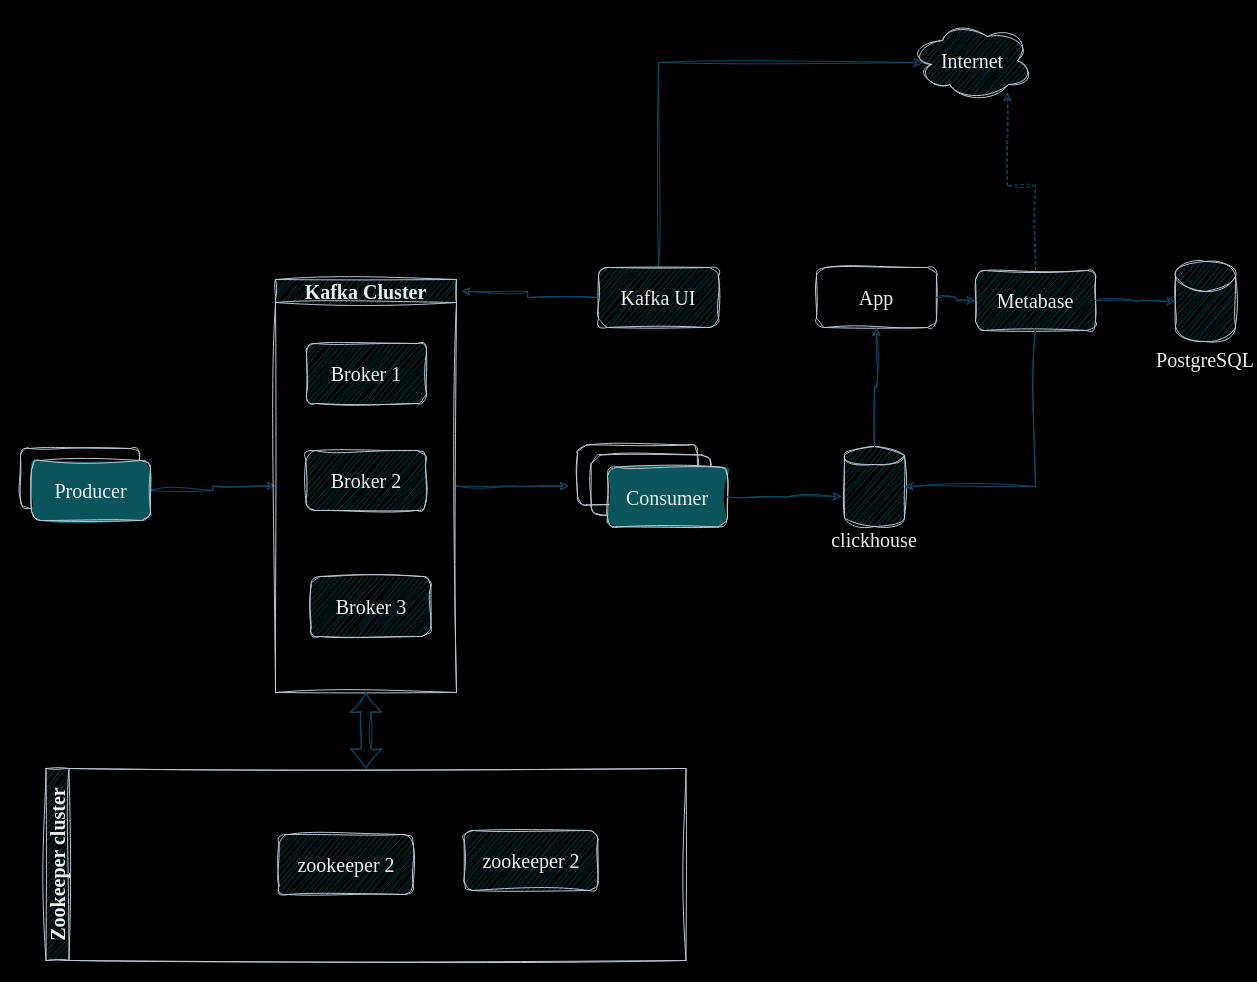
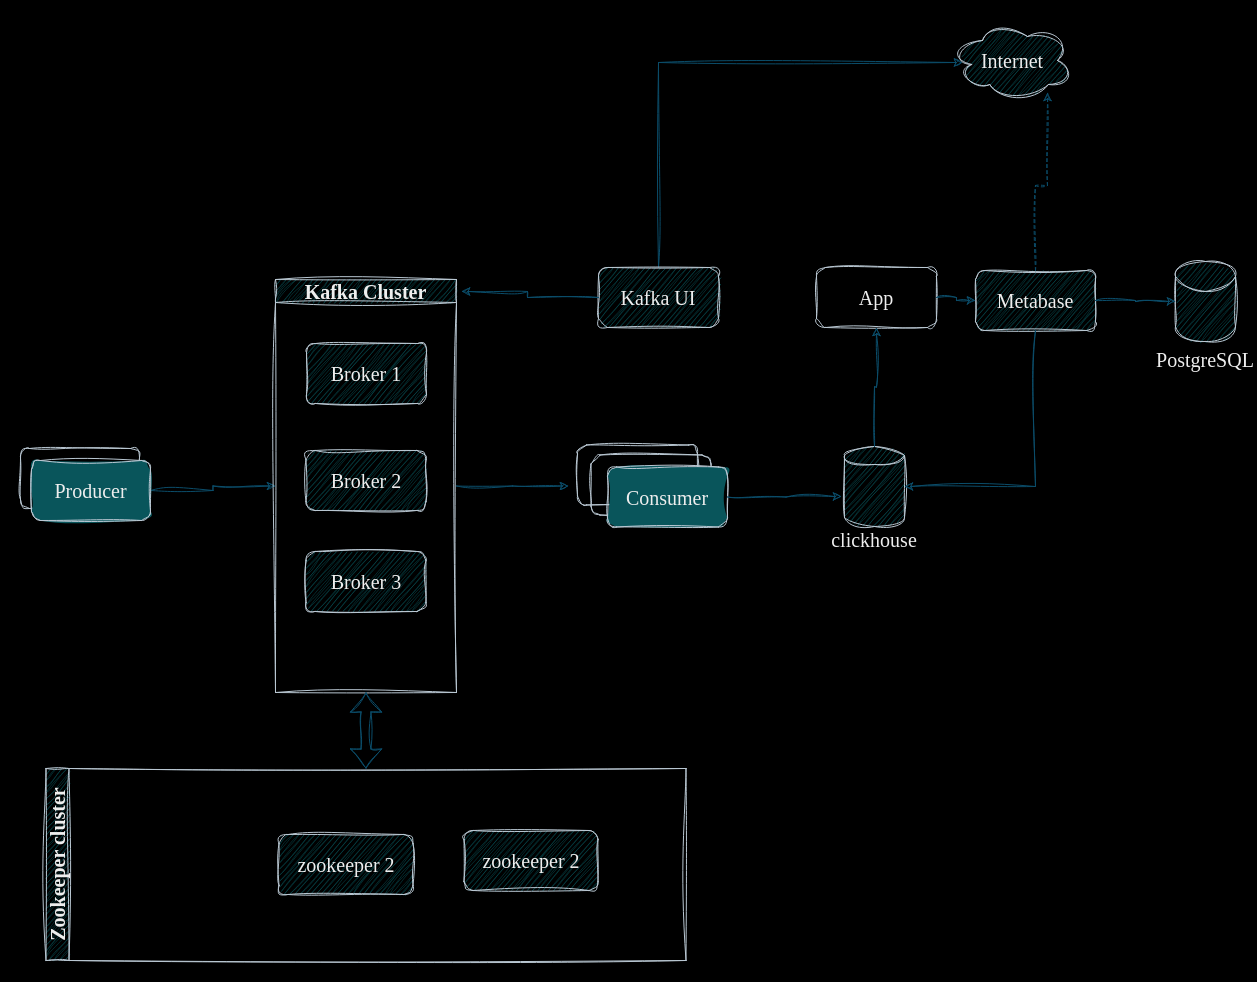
- <mxCell id="22" value="Internet" style="ellipse;shape=cloud;whiteSpace=wrap;html=1;sketch=1;hachureGap=4;jiggle=2;curveFitting=1;strokeColor=#BAC8D3;fontFamily=Architects Daughter;fontSource=https%3A%2F%2Ffonts.googleapis.com%2Fcss%3Ffamily%3DArchitects%2BDaughter;fontSize=20;fontColor=#EEEEEE;fillColor=#09555B;labelBackgroundColor=none;" vertex="1" parent="1"><mxGeometry x="912" y="20" width="120" height="80" as="geometry" /></mxCell>
+ <mxCell id="22" value="Internet" style="ellipse;shape=cloud;whiteSpace=wrap;html=1;sketch=1;hachureGap=4;jiggle=2;curveFitting=1;strokeColor=#BAC8D3;fontFamily=Architects Daughter;fontSource=https%3A%2F%2Ffonts.googleapis.com%2Fcss%3Ffamily%3DArchitects%2BDaughter;fontSize=20;fontColor=#EEEEEE;fillColor=#09555B;labelBackgroundColor=none;" vertex="1" parent="1"><mxGeometry x="952" y="20" width="120" height="80" as="geometry" /></mxCell>
- <mxCell id="7" value="Broker 3" style="rounded=1;whiteSpace=wrap;html=1;sketch=1;hachureGap=4;jiggle=2;curveFitting=1;strokeColor=#BAC8D3;fontFamily=Architects Daughter;fontSource=https%3A%2F%2Ffonts.googleapis.com%2Fcss%3Ffamily%3DArchitects%2BDaughter;fontSize=20;fontColor=#EEEEEE;fillColor=#09555B;labelBackgroundColor=none;" vertex="1" parent="4"><mxGeometry x="35.5" y="297" width="120" height="60" as="geometry" /></mxCell>
+ <mxCell id="7" value="Broker 3" style="rounded=1;whiteSpace=wrap;html=1;sketch=1;hachureGap=4;jiggle=2;curveFitting=1;strokeColor=#BAC8D3;fontFamily=Architects Daughter;fontSource=https%3A%2F%2Ffonts.googleapis.com%2Fcss%3Ffamily%3DArchitects%2BDaughter;fontSize=20;fontColor=#EEEEEE;fillColor=#09555B;labelBackgroundColor=none;" vertex="1" parent="4"><mxGeometry x="30.5" y="272" width="120" height="60" as="geometry" /></mxCell>
